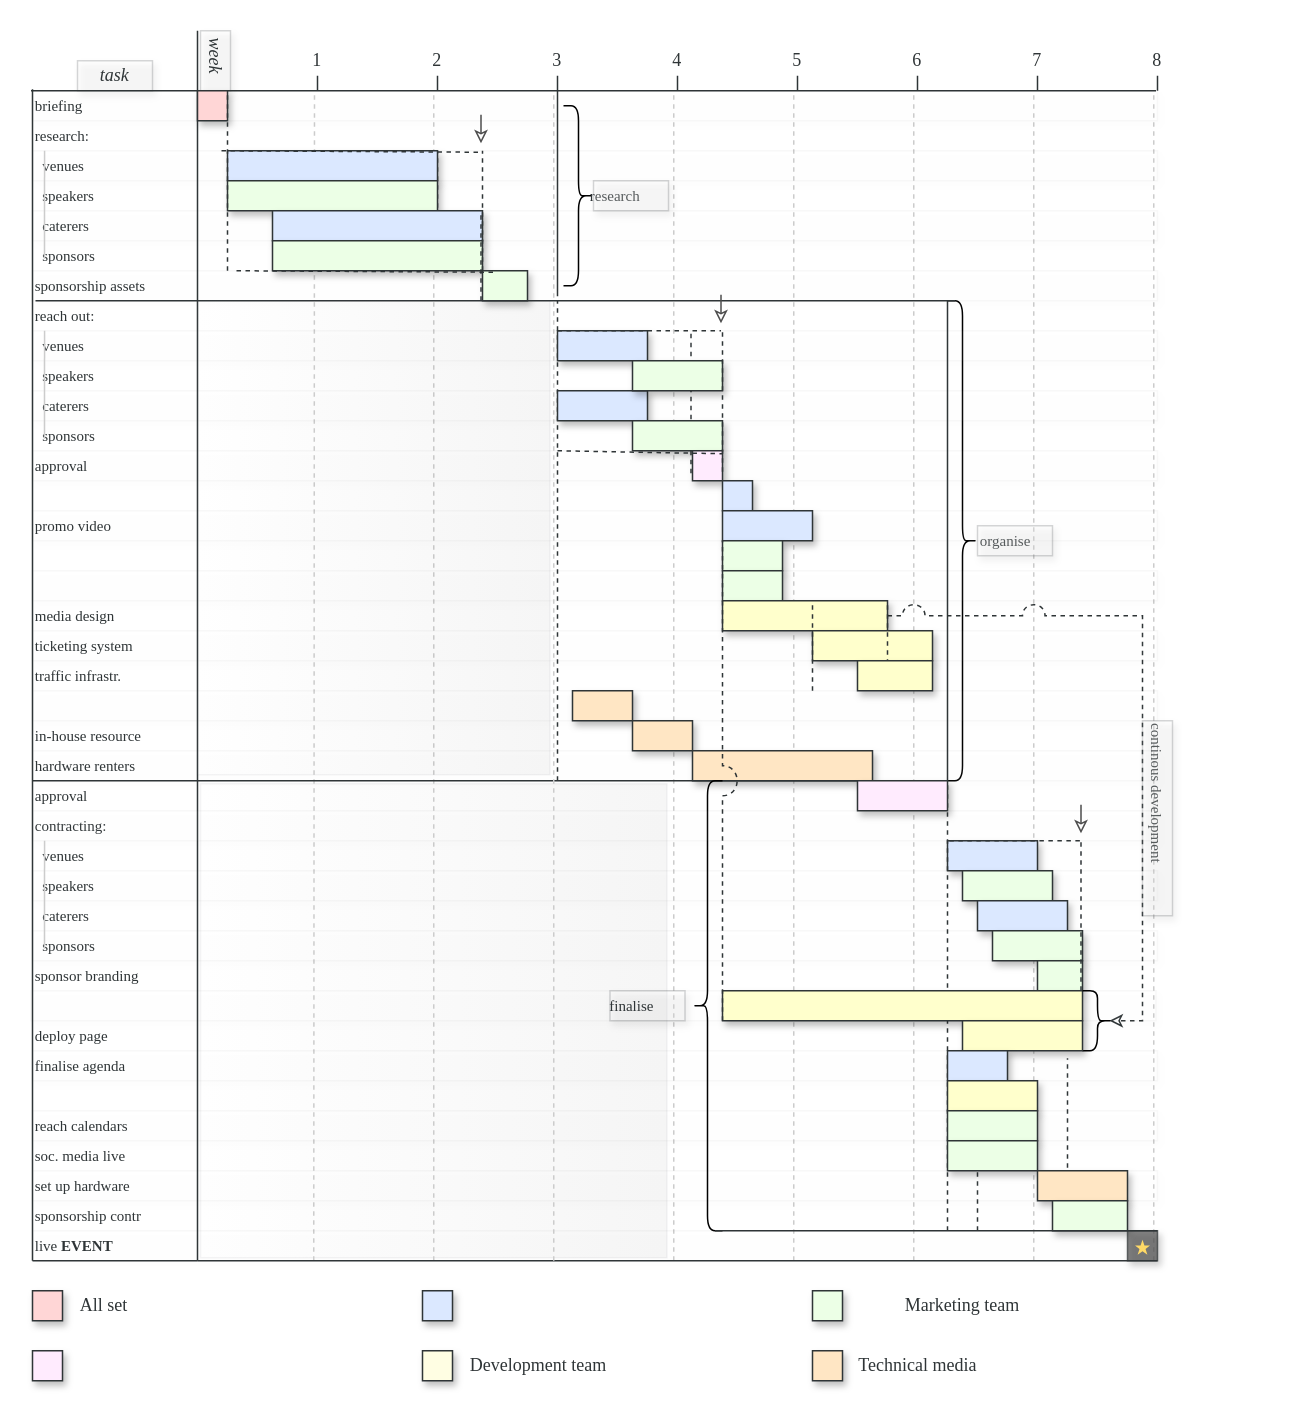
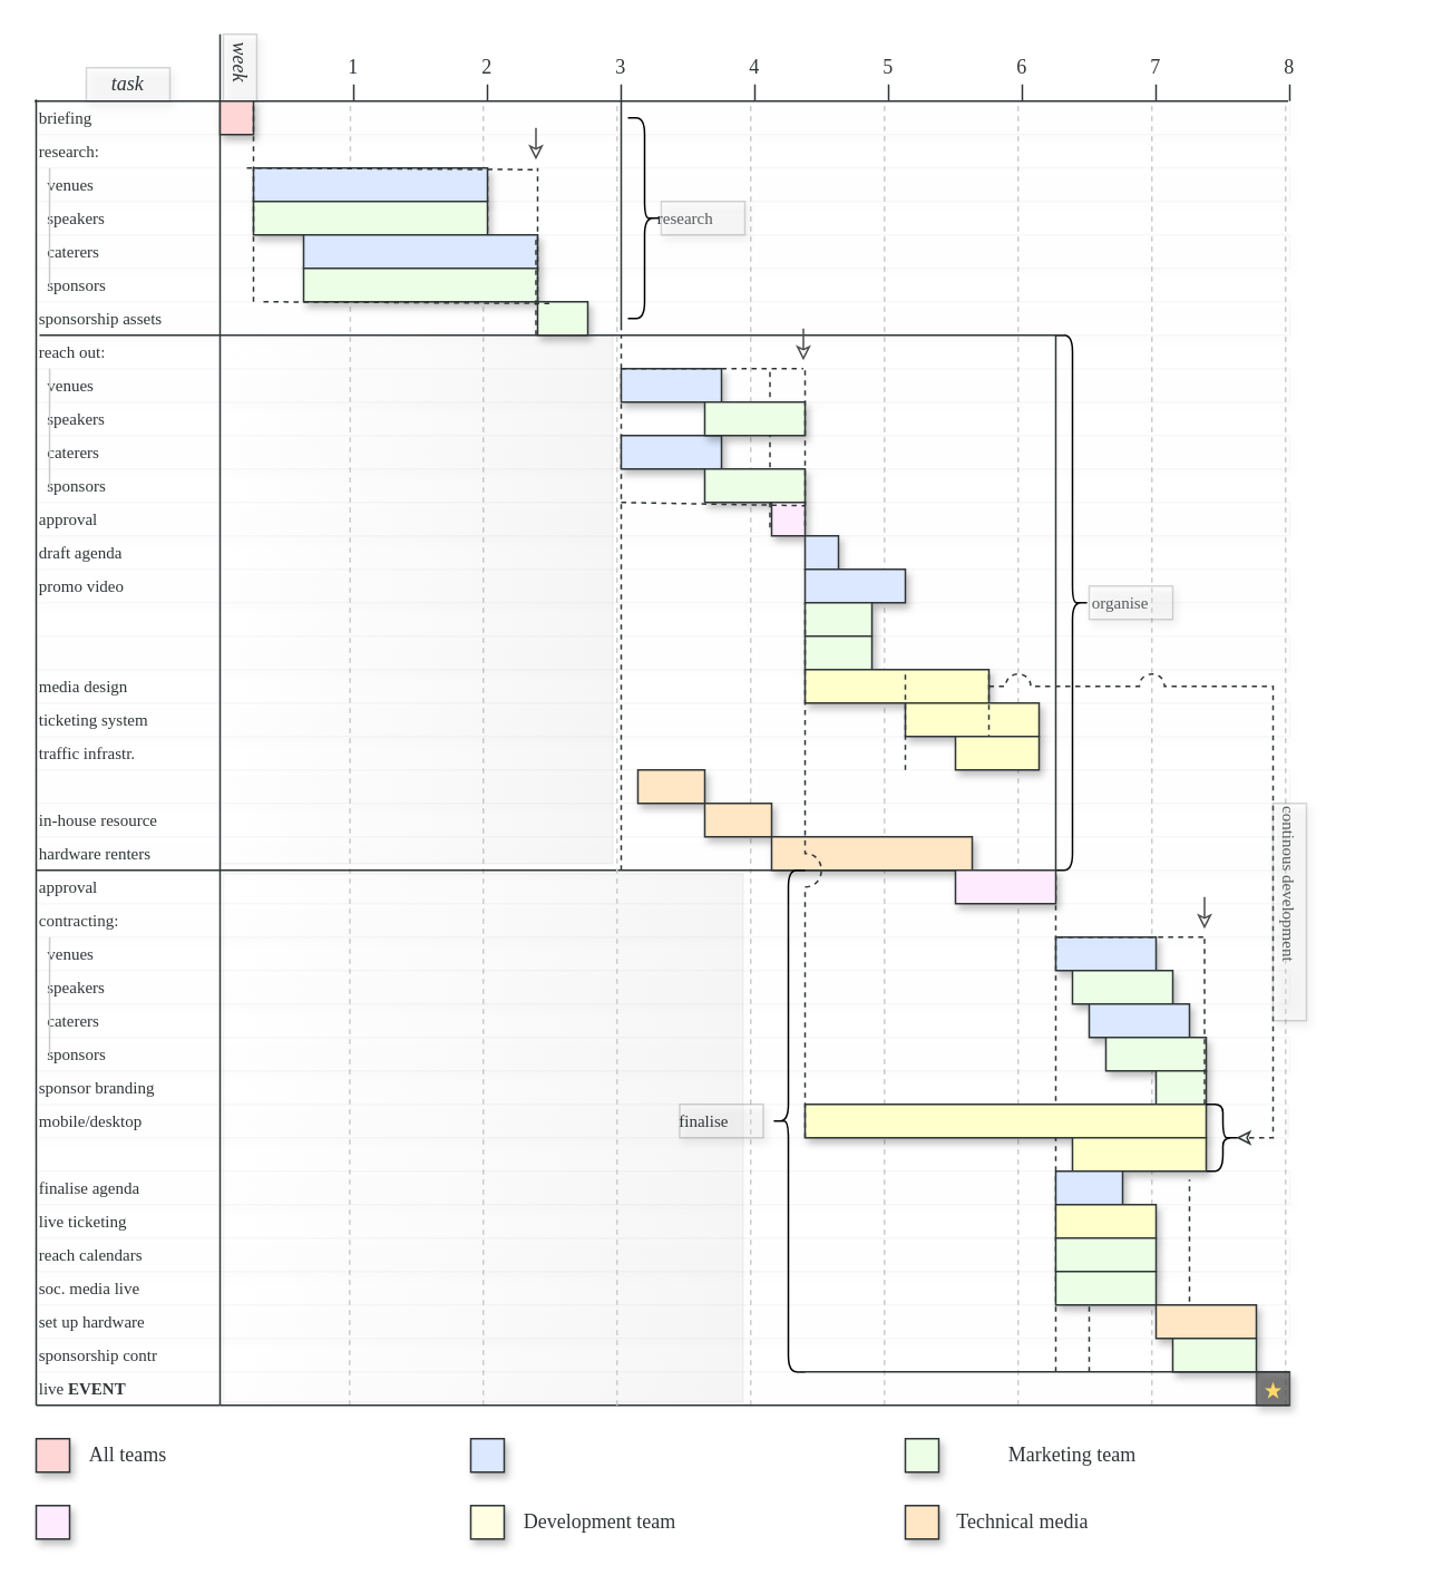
+ <mxCell id="69" value="draft agenda" style="text;html=1;strokeColor=none;fillColor=none;align=left;verticalAlign=middle;whiteSpace=wrap;rounded=0;fontFamily=Fira Code;fontSource=https%3A%2F%2Ffonts.googleapis.com%2Fcss2%3Ffamily%3DFira%2BCode%3Awght%40300%26display%3Dswap';fontColor=#2F3537;fontSize=10;" vertex="1" parent="1"><mxGeometry x="21" y="320" width="110" height="20" as="geometry" /></mxCell>
+ <mxCell id="84" value="mobile/desktop" style="text;html=1;strokeColor=none;fillColor=none;align=left;verticalAlign=middle;whiteSpace=wrap;rounded=0;fontFamily=Fira Code;fontSource=https%3A%2F%2Ffonts.googleapis.com%2Fcss2%3Ffamily%3DFira%2BCode%3Awght%40300%26display%3Dswap';fontColor=#2F3537;fontSize=10;" vertex="1" parent="1"><mxGeometry x="21" y="660" width="110" height="20" as="geometry" /></mxCell>
- <mxCell id="85" value="deploy page" style="text;html=1;strokeColor=none;fillColor=none;align=left;verticalAlign=middle;whiteSpace=wrap;rounded=0;fontFamily=Fira Code;fontSource=https%3A%2F%2Ffonts.googleapis.com%2Fcss2%3Ffamily%3DFira%2BCode%3Awght%40300%26display%3Dswap';fontColor=#2F3537;fontSize=10;" vertex="1" parent="1"><mxGeometry x="21" y="680" width="110" height="20" as="geometry" /></mxCell>
+ <mxCell id="87" value="live ticketing" style="text;html=1;strokeColor=none;fillColor=none;align=left;verticalAlign=middle;whiteSpace=wrap;rounded=0;fontFamily=Fira Code;fontSource=https%3A%2F%2Ffonts.googleapis.com%2Fcss2%3Ffamily%3DFira%2BCode%3Awght%40300%26display%3Dswap';fontColor=#2F3537;fontSize=10;" vertex="1" parent="1"><mxGeometry x="21" y="720" width="110" height="20" as="geometry" /></mxCell>
- <mxCell id="159" value="All set" style="text;html=1;strokeColor=none;fillColor=none;align=left;verticalAlign=middle;whiteSpace=wrap;rounded=0;fontFamily=Fira Code;fontSource=https%3A%2F%2Ffonts.googleapis.com%2Fcss2%3Ffamily%3DFira%2BCode%3Awght%40300%26display%3Dswap';fontColor=#2F3537;opacity=70;" vertex="1" parent="1"><mxGeometry x="51" y="860" width="70" height="20" as="geometry" /></mxCell>
+ <mxCell id="159" value="All teams" style="text;html=1;strokeColor=none;fillColor=none;align=left;verticalAlign=middle;whiteSpace=wrap;rounded=0;fontFamily=Fira Code;fontSource=https%3A%2F%2Ffonts.googleapis.com%2Fcss2%3Ffamily%3DFira%2BCode%3Awght%40300%26display%3Dswap';fontColor=#2F3537;opacity=70;" vertex="1" parent="1"><mxGeometry x="51" y="860" width="70" height="20" as="geometry" /></mxCell>
